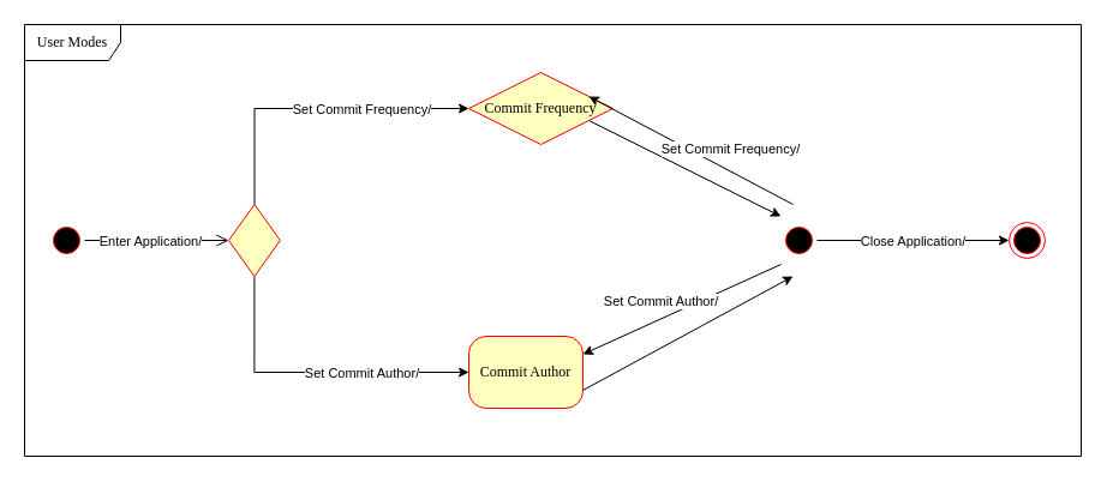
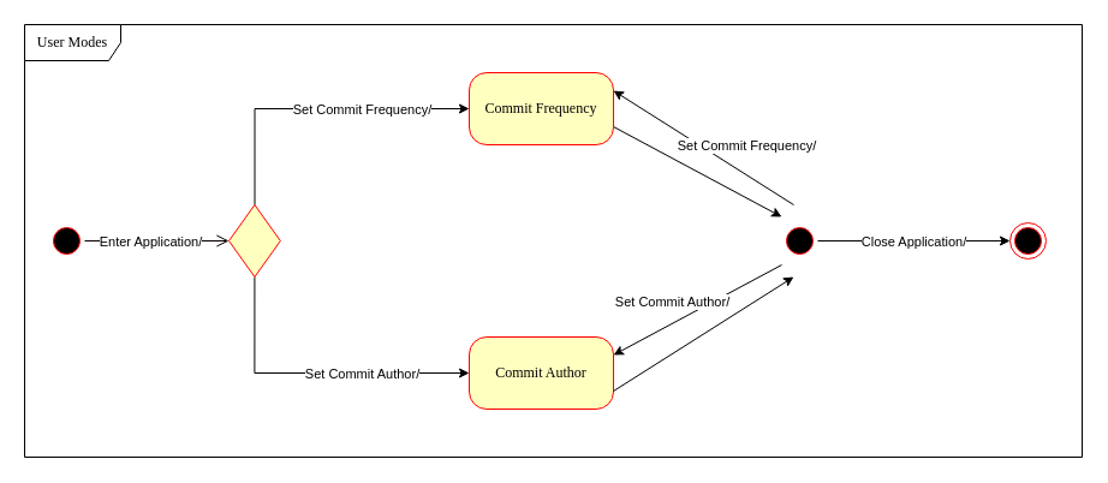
- <mxCell id="7" value="Commit Frequency" style="rhombus;whiteSpace=wrap;html=1;arcSize=24;fillColor=#ffffc0;strokeColor=#ff0000;shadow=0;comic=0;labelBackgroundColor=none;fontFamily=Verdana;fontSize=12;fontColor=#000000;align=center;" parent="1" vertex="1"><mxGeometry x="390" y="60" width="120" height="60" as="geometry" /></mxCell>
+ <mxCell id="7" value="Commit Frequency" style="rounded=1;whiteSpace=wrap;html=1;arcSize=24;fillColor=#ffffc0;strokeColor=#ff0000;shadow=0;comic=0;labelBackgroundColor=none;fontFamily=Verdana;fontSize=12;fontColor=#000000;align=center;" parent="1" vertex="1"><mxGeometry x="390" y="60" width="120" height="60" as="geometry" /></mxCell>
- <mxCell id="10" value="Commit Author" style="rounded=1;whiteSpace=wrap;html=1;arcSize=24;fillColor=#ffffc0;strokeColor=#ff0000;shadow=0;comic=0;labelBackgroundColor=none;fontFamily=Verdana;fontSize=12;fontColor=#000000;align=center;" parent="1" vertex="1"><mxGeometry x="390" y="280" width="95" height="60" as="geometry" /></mxCell>
+ <mxCell id="10" value="Commit Author" style="rounded=1;whiteSpace=wrap;html=1;arcSize=24;fillColor=#ffffc0;strokeColor=#ff0000;shadow=0;comic=0;labelBackgroundColor=none;fontFamily=Verdana;fontSize=12;fontColor=#000000;align=center;" parent="1" vertex="1"><mxGeometry x="390" y="280" width="120" height="60" as="geometry" /></mxCell>
